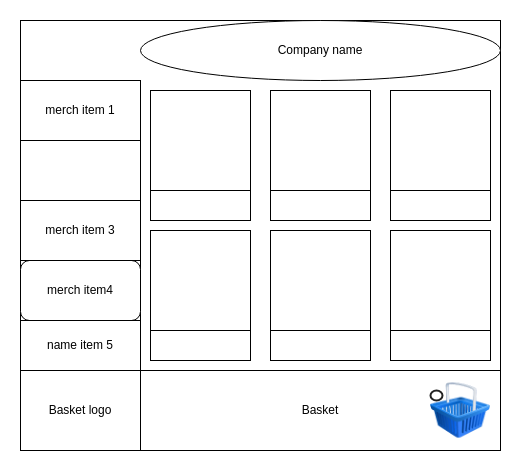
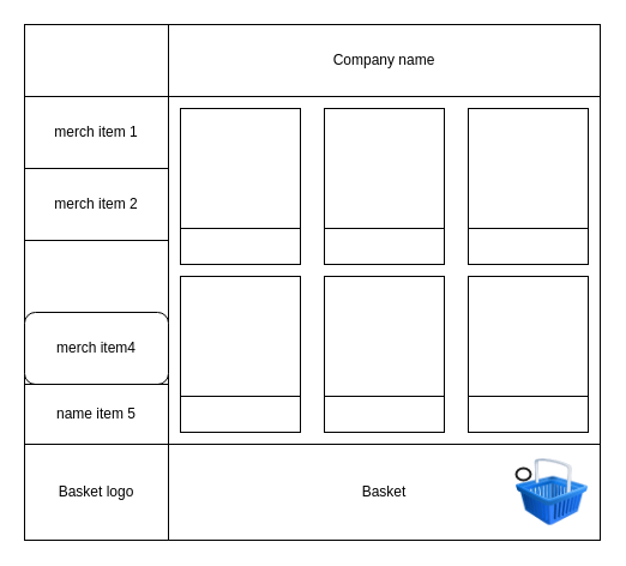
- <mxCell id="3" value="Company name" style="ellipse;whiteSpace=wrap;html=1;" vertex="1" parent="1"><mxGeometry x="140" y="20" width="360" height="60" as="geometry" /></mxCell>
+ <mxCell id="3" value="Company name" style="rounded=0;whiteSpace=wrap;html=1;" vertex="1" parent="1"><mxGeometry x="140" y="20" width="360" height="60" as="geometry" /></mxCell>
+ <mxCell id="22" value="merch item 2" style="rounded=0;whiteSpace=wrap;html=1;" vertex="1" parent="1"><mxGeometry x="20" y="140" width="120" height="60" as="geometry" /></mxCell>
- <mxCell id="25" value="merch item 3" style="rounded=0;whiteSpace=wrap;html=1;" vertex="1" parent="1"><mxGeometry x="20" y="200" width="120" height="60" as="geometry" /></mxCell>
